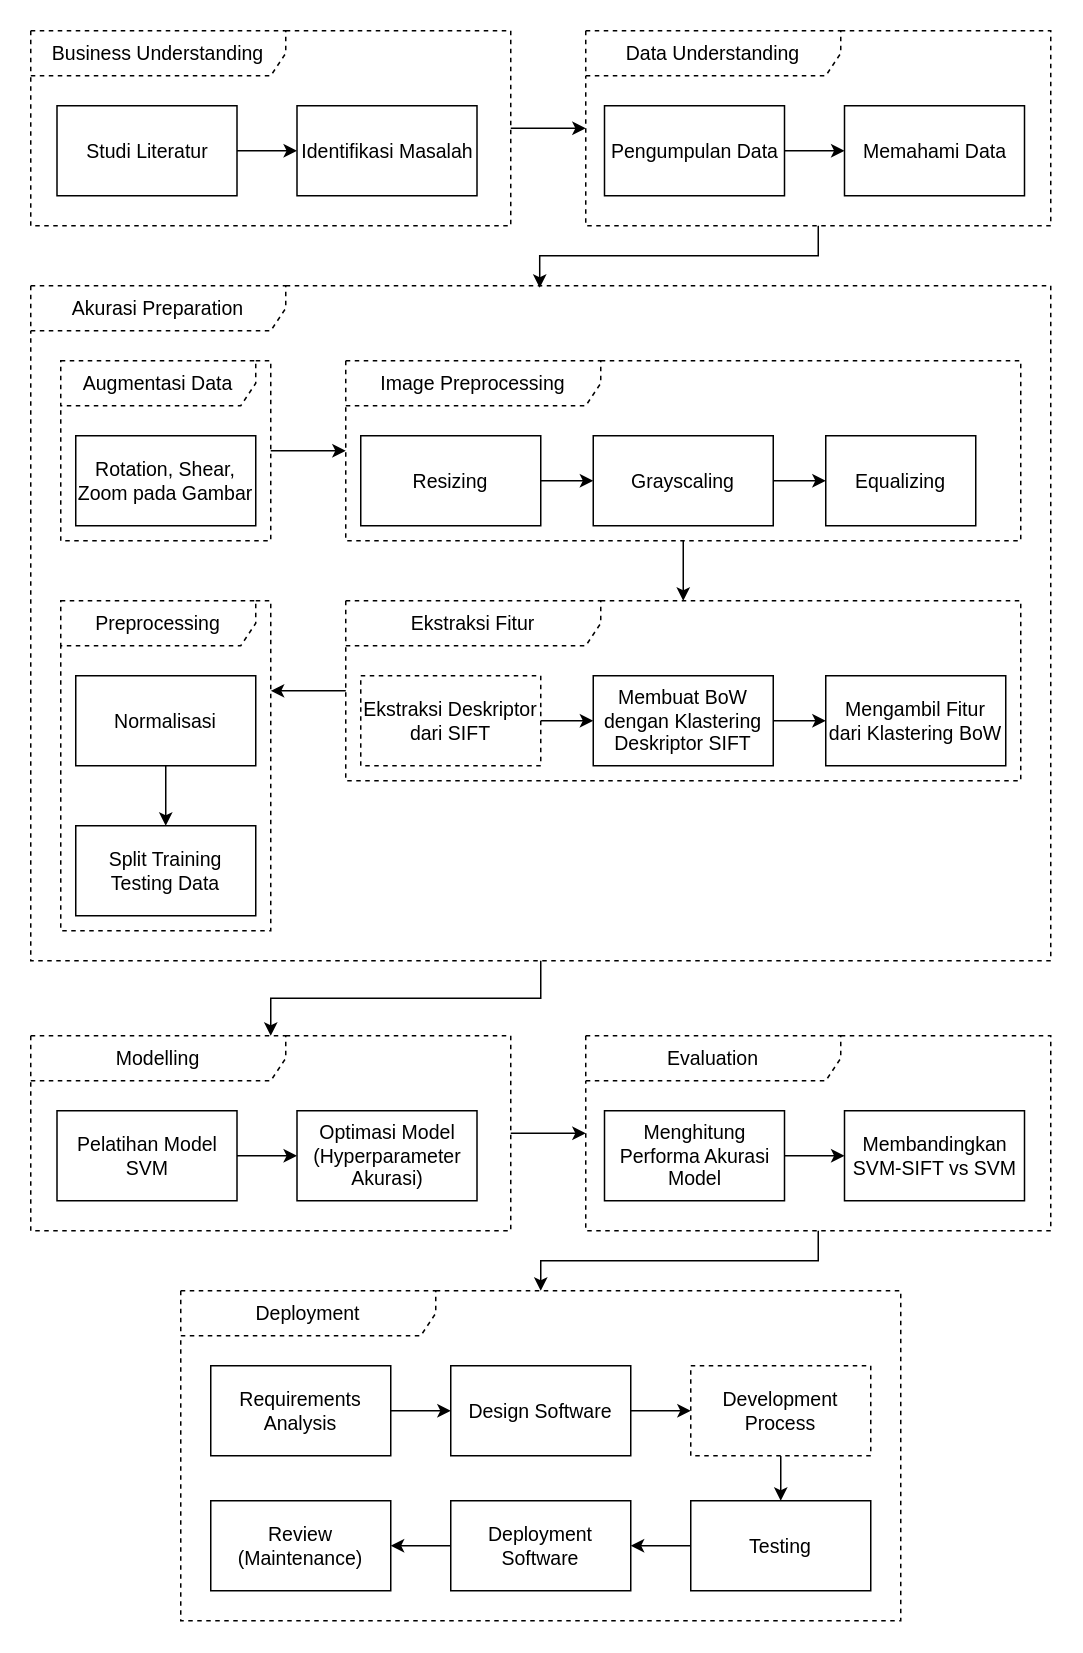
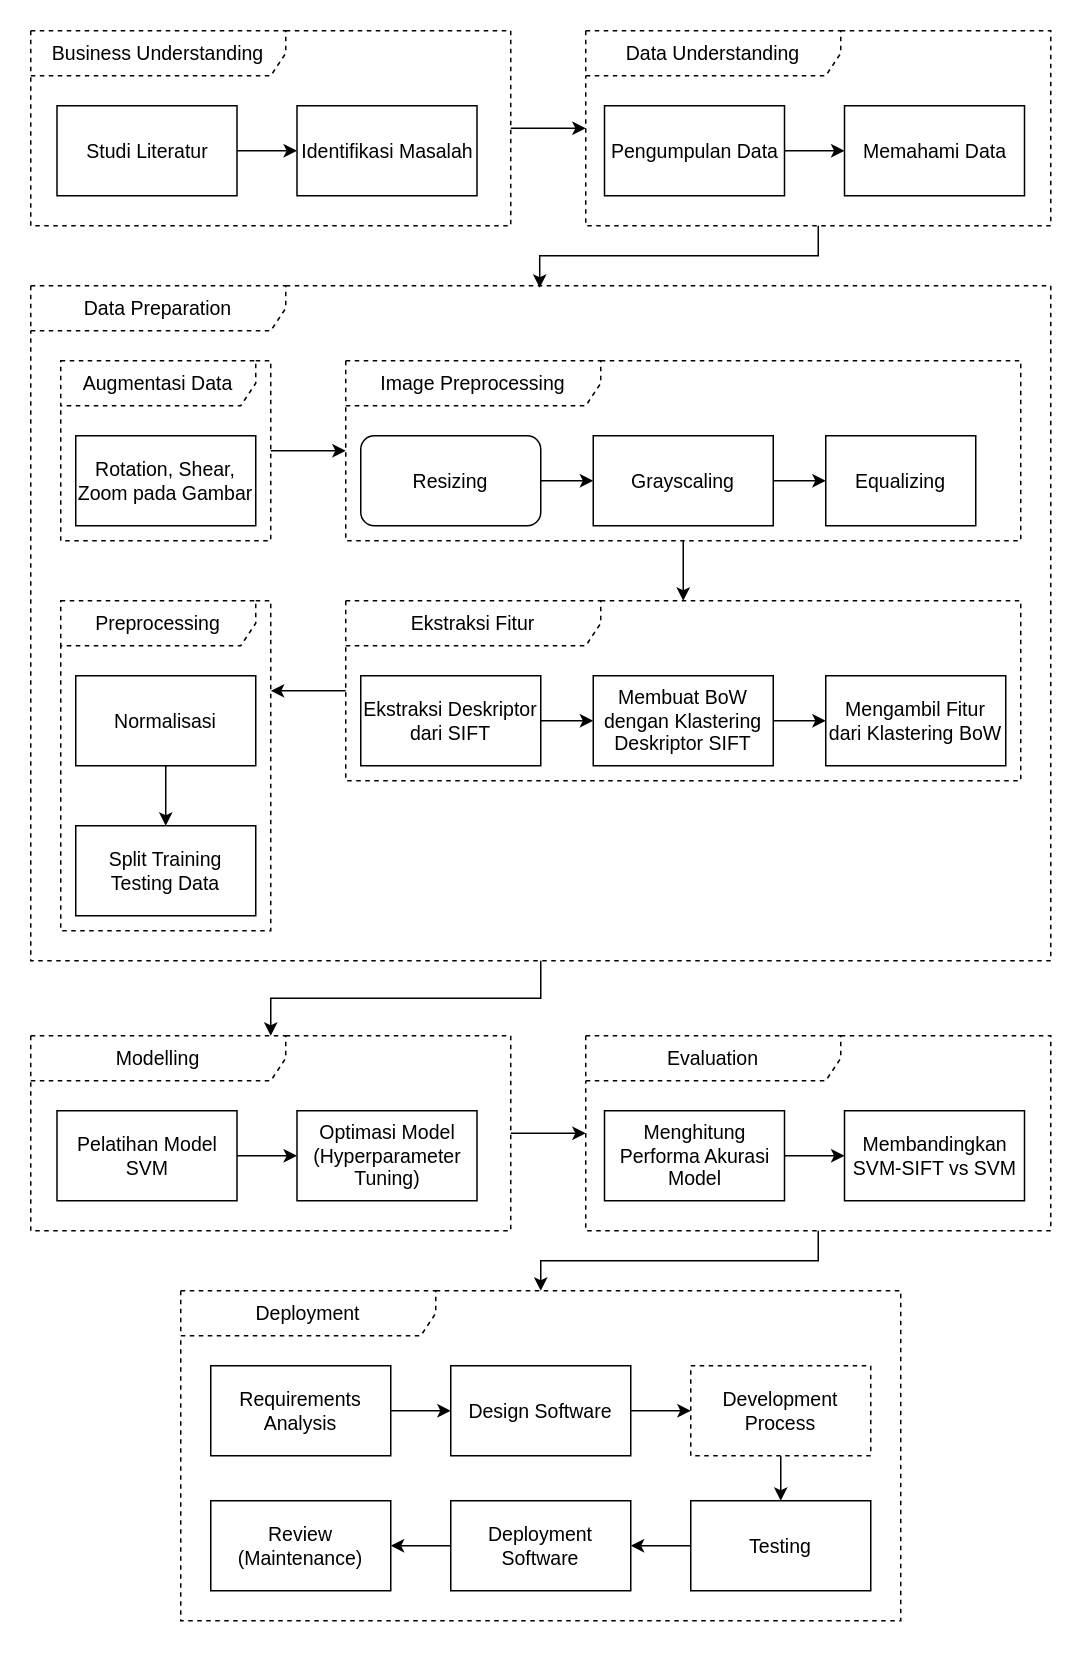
- <mxCell id="18" value="Akurasi Preparation" style="shape=umlFrame;whiteSpace=wrap;html=1;dashed=1;strokeWidth=1;fillColor=none;width=170;height=30;fontSize=13;" vertex="1" parent="1"><mxGeometry x="20" y="190" width="680" height="450" as="geometry" /></mxCell>
+ <mxCell id="18" value="Data Preparation" style="shape=umlFrame;whiteSpace=wrap;html=1;dashed=1;strokeWidth=1;fillColor=none;width=170;height=30;fontSize=13;" vertex="1" parent="1"><mxGeometry x="20" y="190" width="680" height="450" as="geometry" /></mxCell>
- <mxCell id="25" value="Resizing" style="rounded=0;whiteSpace=wrap;html=1;fontSize=13;strokeWidth=1;" vertex="1" parent="1"><mxGeometry x="240" y="290" width="120" height="60" as="geometry" /></mxCell>
+ <mxCell id="25" value="Resizing" style="whiteSpace=wrap;html=1;fontSize=13;strokeWidth=1;rounded=1;" vertex="1" parent="1"><mxGeometry x="240" y="290" width="120" height="60" as="geometry" /></mxCell>
- <mxCell id="31" value="Ekstraksi Deskriptor dari SIFT" style="rounded=0;whiteSpace=wrap;html=1;fontSize=13;strokeWidth=1;dashed=1;" vertex="1" parent="1"><mxGeometry x="240" y="450" width="120" height="60" as="geometry" /></mxCell>
+ <mxCell id="31" value="Ekstraksi Deskriptor dari SIFT" style="rounded=0;whiteSpace=wrap;html=1;fontSize=13;strokeWidth=1;" vertex="1" parent="1"><mxGeometry x="240" y="450" width="120" height="60" as="geometry" /></mxCell>
- <mxCell id="11" value="Optimasi Model (Hyperparameter Akurasi)" style="rounded=0;whiteSpace=wrap;html=1;fontSize=13;strokeWidth=1;" vertex="1" parent="1"><mxGeometry x="197.5" y="740" width="120" height="60" as="geometry" /></mxCell>
+ <mxCell id="11" value="Optimasi Model (Hyperparameter Tuning)" style="rounded=0;whiteSpace=wrap;html=1;fontSize=13;strokeWidth=1;" vertex="1" parent="1"><mxGeometry x="197.5" y="740" width="120" height="60" as="geometry" /></mxCell>
